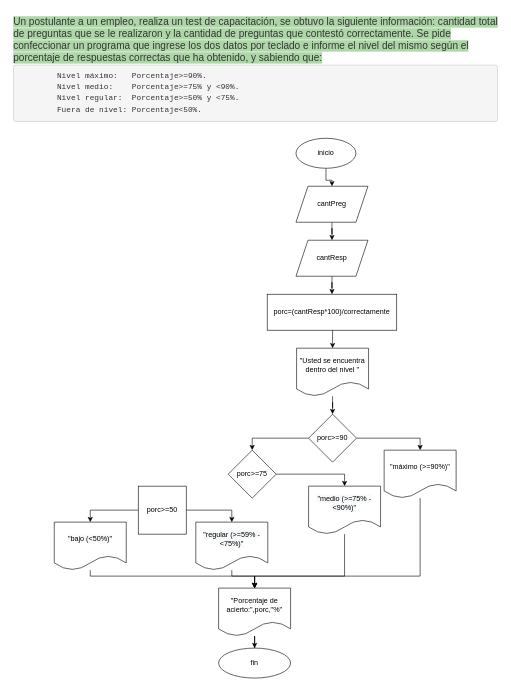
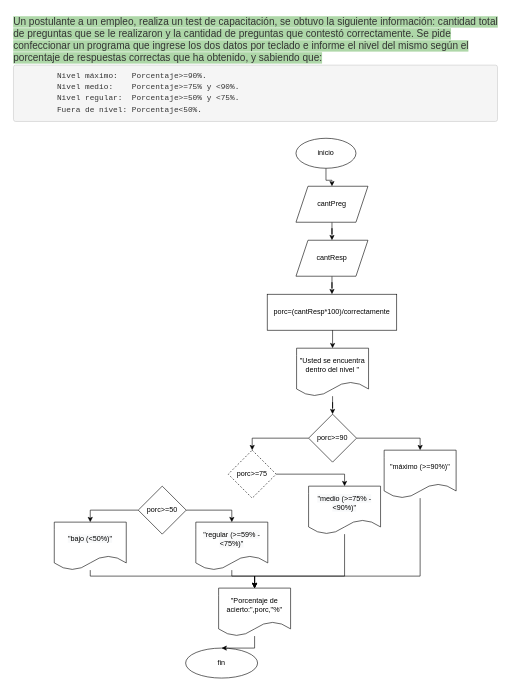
- <mxCell id="17" value="porc&amp;gt;=75" style="rhombus;whiteSpace=wrap;html=1;" vertex="1" parent="1"><mxGeometry x="380" y="750" width="80" height="80" as="geometry" /></mxCell>
+ <mxCell id="17" value="porc&amp;gt;=75" style="rhombus;whiteSpace=wrap;html=1;dashed=1;" vertex="1" parent="1"><mxGeometry x="380" y="750" width="80" height="80" as="geometry" /></mxCell>
- <mxCell id="22" value="porc&amp;gt;=50" style="whiteSpace=wrap;html=1;rounded=0;" vertex="1" parent="1"><mxGeometry x="230" y="810" width="80" height="80" as="geometry" /></mxCell>
+ <mxCell id="22" value="porc&amp;gt;=50" style="rhombus;whiteSpace=wrap;html=1;" vertex="1" parent="1"><mxGeometry x="230" y="810" width="80" height="80" as="geometry" /></mxCell>
- <mxCell id="29" value="fin" style="ellipse;whiteSpace=wrap;html=1;" vertex="1" parent="1"><mxGeometry x="364" y="1080" width="120" height="50" as="geometry" /></mxCell>
+ <mxCell id="29" value="fin" style="ellipse;whiteSpace=wrap;html=1;" vertex="1" parent="1"><mxGeometry x="309" y="1080" width="120" height="50" as="geometry" /></mxCell>
